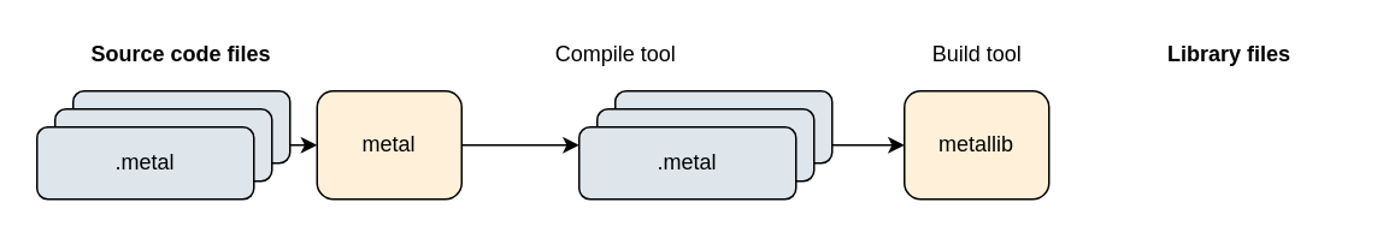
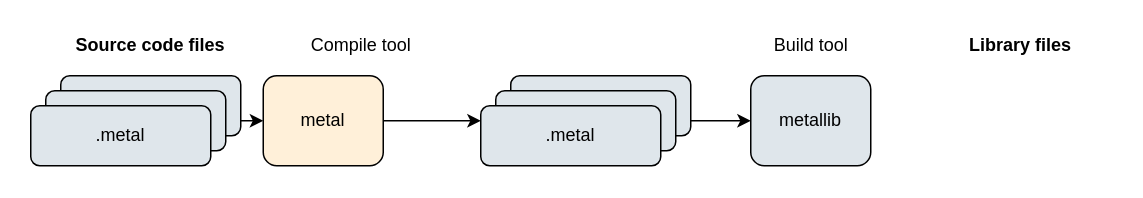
- <mxCell id="10" value="Compile tool" style="text;html=1;align=center;verticalAlign=middle;resizable=0;points=[];autosize=1;strokeColor=none;fillColor=none;" parent="1" vertex="1"><mxGeometry x="300" y="20" width="80" height="20" as="geometry" /></mxCell>
+ <mxCell id="10" value="Compile tool" style="text;html=1;align=center;verticalAlign=middle;resizable=0;points=[];autosize=1;strokeColor=none;fillColor=none;" parent="1" vertex="1"><mxGeometry x="200" y="20" width="80" height="20" as="geometry" /></mxCell>
- <mxCell id="11" value="metallib" style="rounded=1;whiteSpace=wrap;html=1;fillColor=#FFF0D9;" parent="1" vertex="1"><mxGeometry x="500" y="50" width="80" height="60" as="geometry" /></mxCell>
+ <mxCell id="11" value="metallib" style="rounded=1;whiteSpace=wrap;html=1;fillColor=#dfe6eb;" parent="1" vertex="1"><mxGeometry x="500" y="50" width="80" height="60" as="geometry" /></mxCell>
